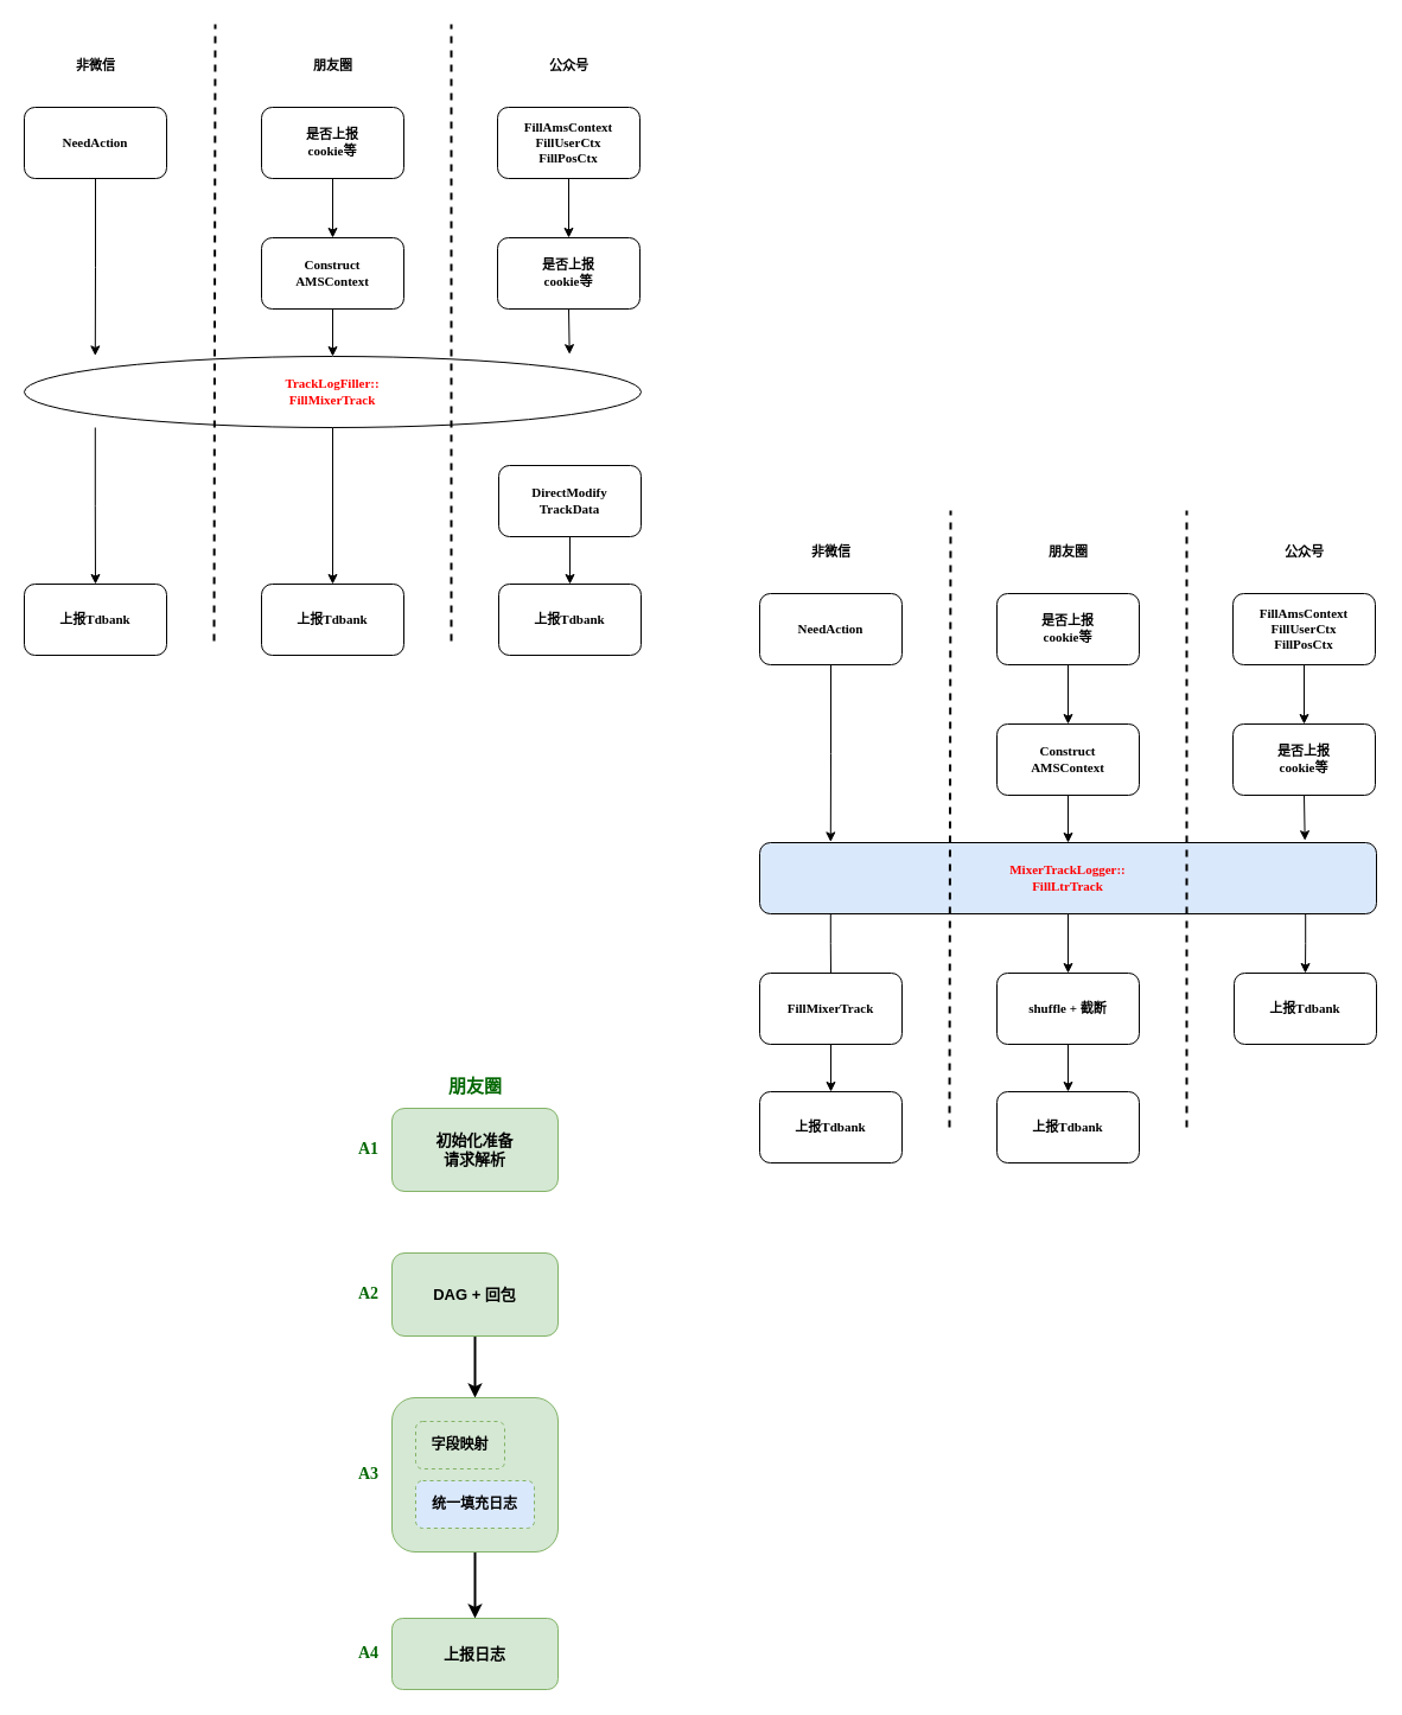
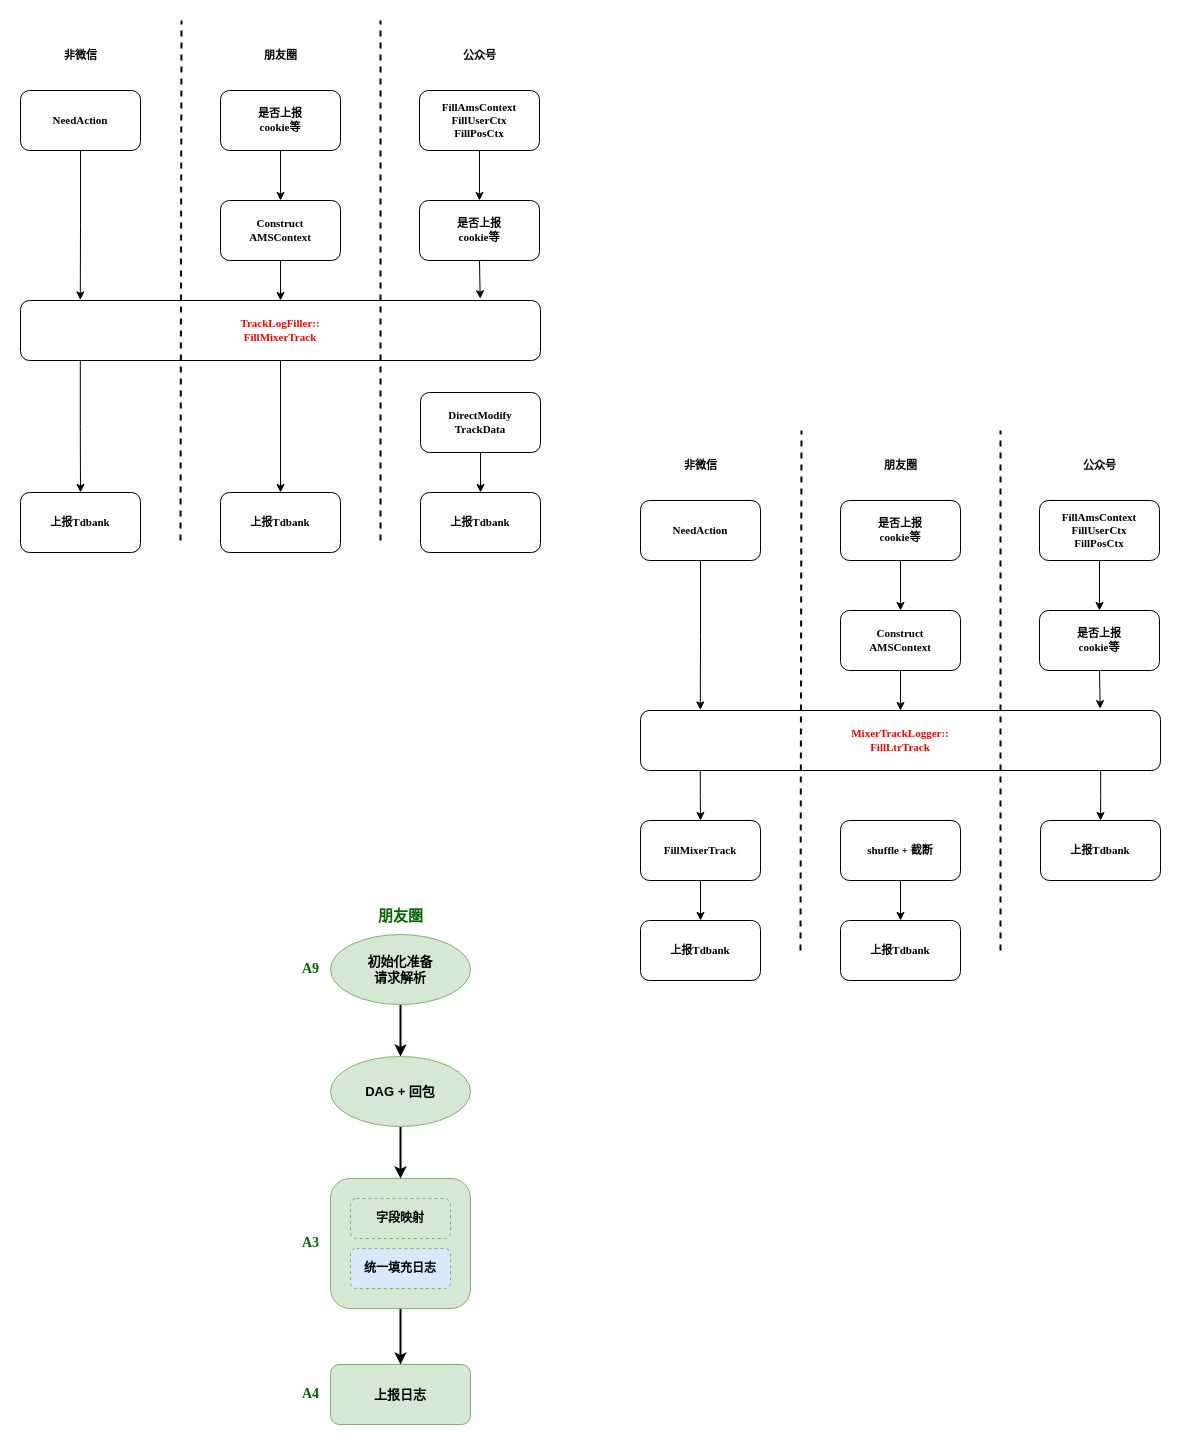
- <mxCell id="2" value="&lt;b style=&quot;font-size: 11px;&quot;&gt;&lt;font color=&quot;#ff0000&quot; style=&quot;font-size: 11px;&quot;&gt;TrackLogFiller::&lt;br style=&quot;font-size: 11px;&quot;&gt;FillMixerTrack&lt;/font&gt;&lt;/b&gt;" style="ellipse;whiteSpace=wrap;html=1;fontFamily=Verdana;fontSize=11;" parent="1" vertex="1"><mxGeometry x="20" y="300" width="520" height="60" as="geometry" /></mxCell>
+ <mxCell id="2" value="&lt;b style=&quot;font-size: 11px;&quot;&gt;&lt;font color=&quot;#ff0000&quot; style=&quot;font-size: 11px;&quot;&gt;TrackLogFiller::&lt;br style=&quot;font-size: 11px;&quot;&gt;FillMixerTrack&lt;/font&gt;&lt;/b&gt;" style="rounded=1;whiteSpace=wrap;html=1;fontFamily=Verdana;fontSize=11;" parent="1" vertex="1"><mxGeometry x="20" y="300" width="520" height="60" as="geometry" /></mxCell>
- <mxCell id="25" value="&lt;font color=&quot;#ff0000&quot;&gt;&lt;b&gt;MixerTrackLogger::&lt;br&gt;FillLtrTrack&lt;/b&gt;&lt;/font&gt;" style="rounded=1;whiteSpace=wrap;html=1;fontFamily=Verdana;fontSize=11;fillColor=#dae8fc;" parent="1" vertex="1"><mxGeometry x="640" y="710" width="520" height="60" as="geometry" /></mxCell>
+ <mxCell id="25" value="&lt;font color=&quot;#ff0000&quot;&gt;&lt;b&gt;MixerTrackLogger::&lt;br&gt;FillLtrTrack&lt;/b&gt;&lt;/font&gt;" style="rounded=1;whiteSpace=wrap;html=1;fontFamily=Verdana;fontSize=11;" parent="1" vertex="1"><mxGeometry x="640" y="710" width="520" height="60" as="geometry" /></mxCell>
- <mxCell id="40" style="edgeStyle=orthogonalEdgeStyle;rounded=0;orthogonalLoop=1;jettySize=auto;html=1;exitX=0.5;exitY=1;exitDx=0;exitDy=0;entryX=0.5;entryY=0;entryDx=0;entryDy=0;fontSize=11;" parent="1" source="25" target="42" edge="1"><mxGeometry relative="1" as="geometry" /></mxCell>
- <mxCell id="35" style="edgeStyle=orthogonalEdgeStyle;rounded=0;orthogonalLoop=1;jettySize=auto;html=1;exitX=0.115;exitY=1;exitDx=0;exitDy=0;entryX=0.5;entryY=0;entryDx=0;entryDy=0;exitPerimeter=0;fontFamily=Verdana;fontSize=11;endArrow=none;" parent="1" source="25" target="37" edge="1"><mxGeometry relative="1" as="geometry" /></mxCell>
+ <mxCell id="35" style="edgeStyle=orthogonalEdgeStyle;rounded=0;orthogonalLoop=1;jettySize=auto;html=1;exitX=0.115;exitY=1;exitDx=0;exitDy=0;entryX=0.5;entryY=0;entryDx=0;entryDy=0;exitPerimeter=0;fontFamily=Verdana;fontSize=11;" parent="1" source="25" target="37" edge="1"><mxGeometry relative="1" as="geometry" /></mxCell>
- <mxCell id="54" value="A1" style="text;html=1;align=center;verticalAlign=middle;resizable=0;points=[];autosize=1;strokeColor=none;fillColor=none;fontStyle=1;fontFamily=Verdana;fontSize=14;fontColor=#006600;" vertex="1" parent="1"><mxGeometry x="290" y="954" width="40" height="30" as="geometry" /></mxCell>
+ <mxCell id="54" value="A9" style="text;html=1;align=center;verticalAlign=middle;resizable=0;points=[];autosize=1;strokeColor=none;fillColor=none;fontStyle=1;fontFamily=Verdana;fontSize=14;fontColor=#006600;" vertex="1" parent="1"><mxGeometry x="290" y="954" width="40" height="30" as="geometry" /></mxCell>
- <mxCell id="52" value="初始化准备&lt;br style=&quot;font-size: 13px;&quot;&gt;请求解析" style="rounded=1;whiteSpace=wrap;html=1;fontStyle=1;fontSize=13;fillColor=#d5e8d4;strokeColor=#82b366;" vertex="1" parent="1"><mxGeometry x="330" y="934" width="140" height="70" as="geometry" /></mxCell>
+ <mxCell id="52" value="初始化准备&lt;br style=&quot;font-size: 13px;&quot;&gt;请求解析" style="ellipse;whiteSpace=wrap;html=1;fontStyle=1;fontSize=13;fillColor=#d5e8d4;strokeColor=#82b366;" vertex="1" parent="1"><mxGeometry x="330" y="934" width="140" height="70" as="geometry" /></mxCell>
+ <mxCell id="51" style="edgeStyle=orthogonalEdgeStyle;rounded=0;orthogonalLoop=1;jettySize=auto;html=1;exitX=0.5;exitY=1;exitDx=0;exitDy=0;entryX=0.5;entryY=0;entryDx=0;entryDy=0;strokeWidth=2;" edge="1" parent="1" source="52" target="56"><mxGeometry relative="1" as="geometry" /></mxCell>
- <mxCell id="57" value="A2" style="text;html=1;align=center;verticalAlign=middle;resizable=0;points=[];autosize=1;strokeColor=none;fillColor=none;fontStyle=1;fontFamily=Verdana;fontSize=14;fontColor=#006600;" vertex="1" parent="1"><mxGeometry x="290" y="1076" width="40" height="30" as="geometry" /></mxCell>
- <mxCell id="56" value="DAG +&amp;nbsp;回包" style="rounded=1;whiteSpace=wrap;html=1;fontStyle=1;fontSize=13;fillColor=#d5e8d4;strokeColor=#82b366;" vertex="1" parent="1"><mxGeometry x="330" y="1056" width="140" height="70" as="geometry" /></mxCell>
+ <mxCell id="56" value="DAG +&amp;nbsp;回包" style="ellipse;whiteSpace=wrap;html=1;fontStyle=1;fontSize=13;fillColor=#d5e8d4;strokeColor=#82b366;" vertex="1" parent="1"><mxGeometry x="330" y="1056" width="140" height="70" as="geometry" /></mxCell>
- <mxCell id="61" value="字段映射" style="rounded=1;whiteSpace=wrap;html=1;fillColor=#d5e8d4;strokeColor=#82b366;fontStyle=1;dashed=1;" vertex="1" parent="1"><mxGeometry x="350" y="1198" width="75" height="40" as="geometry" /></mxCell>
+ <mxCell id="61" value="字段映射" style="rounded=1;whiteSpace=wrap;html=1;fillColor=#d5e8d4;strokeColor=#82b366;fontStyle=1;dashed=1;" vertex="1" parent="1"><mxGeometry x="350" y="1198" width="100" height="40" as="geometry" /></mxCell>
